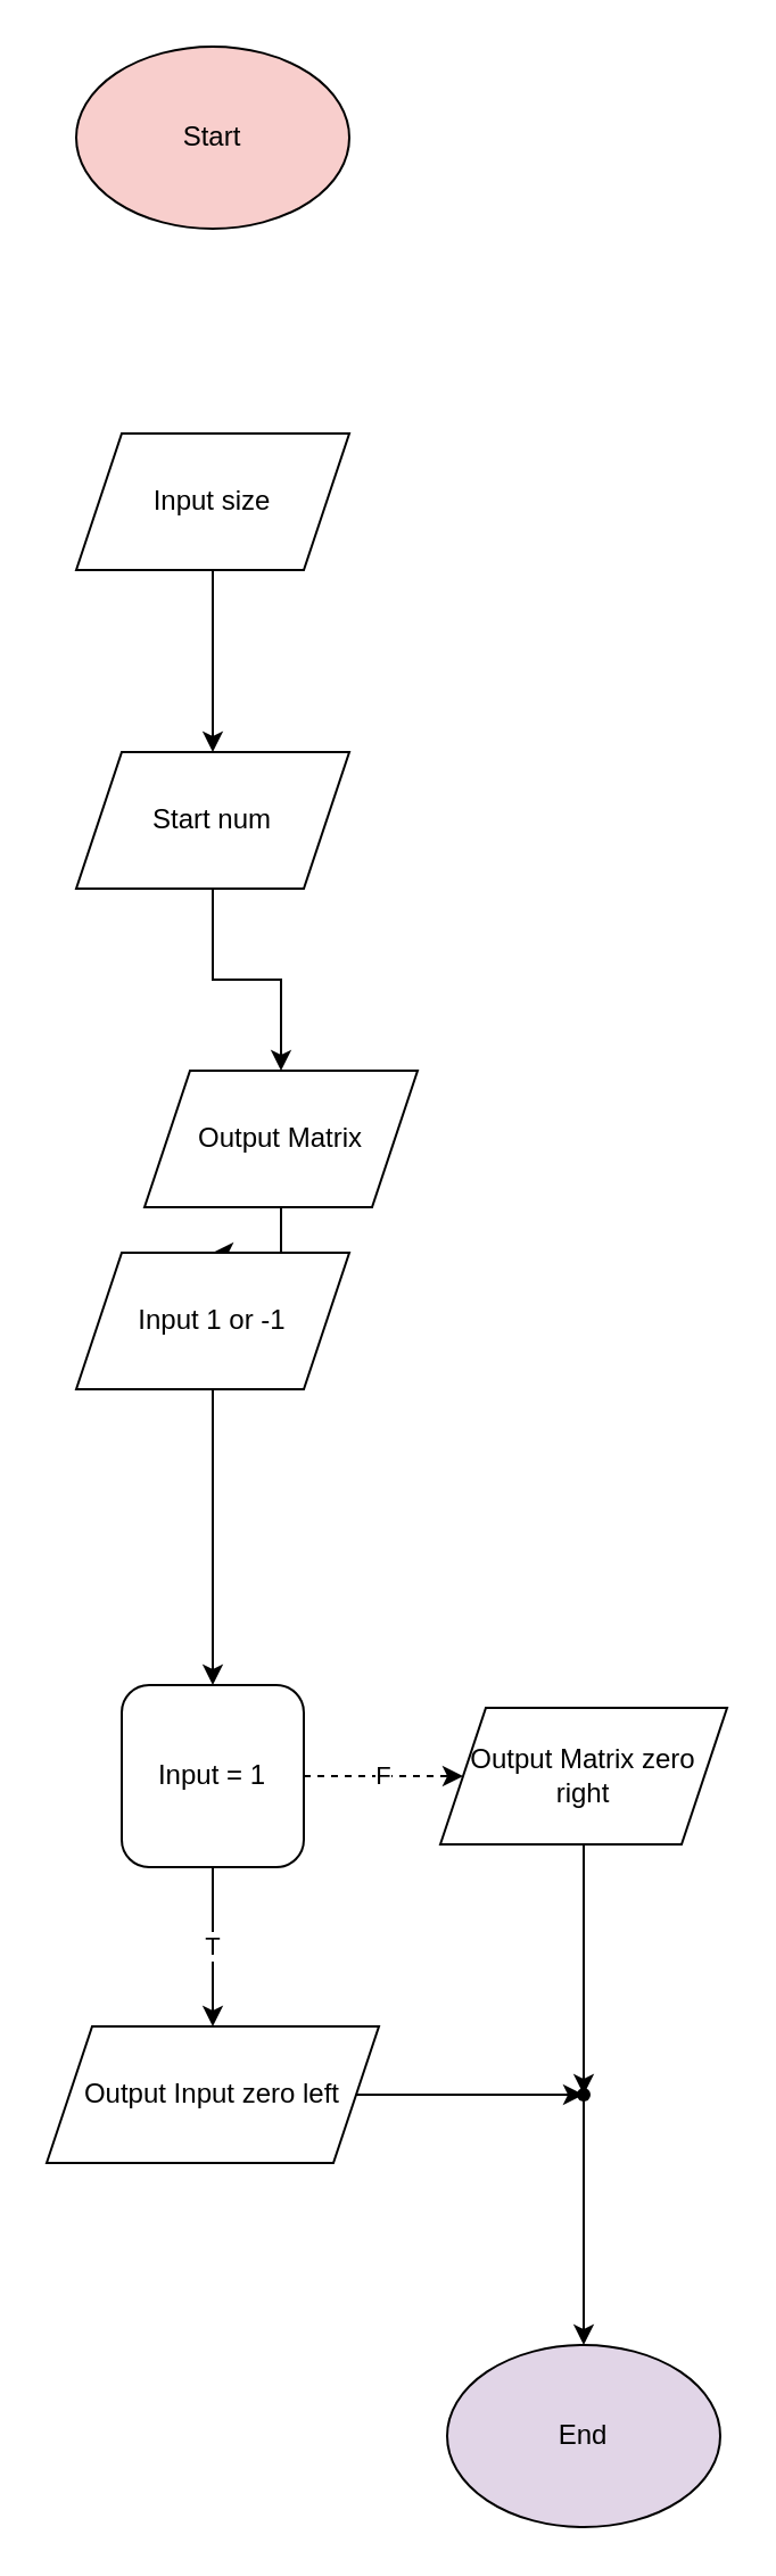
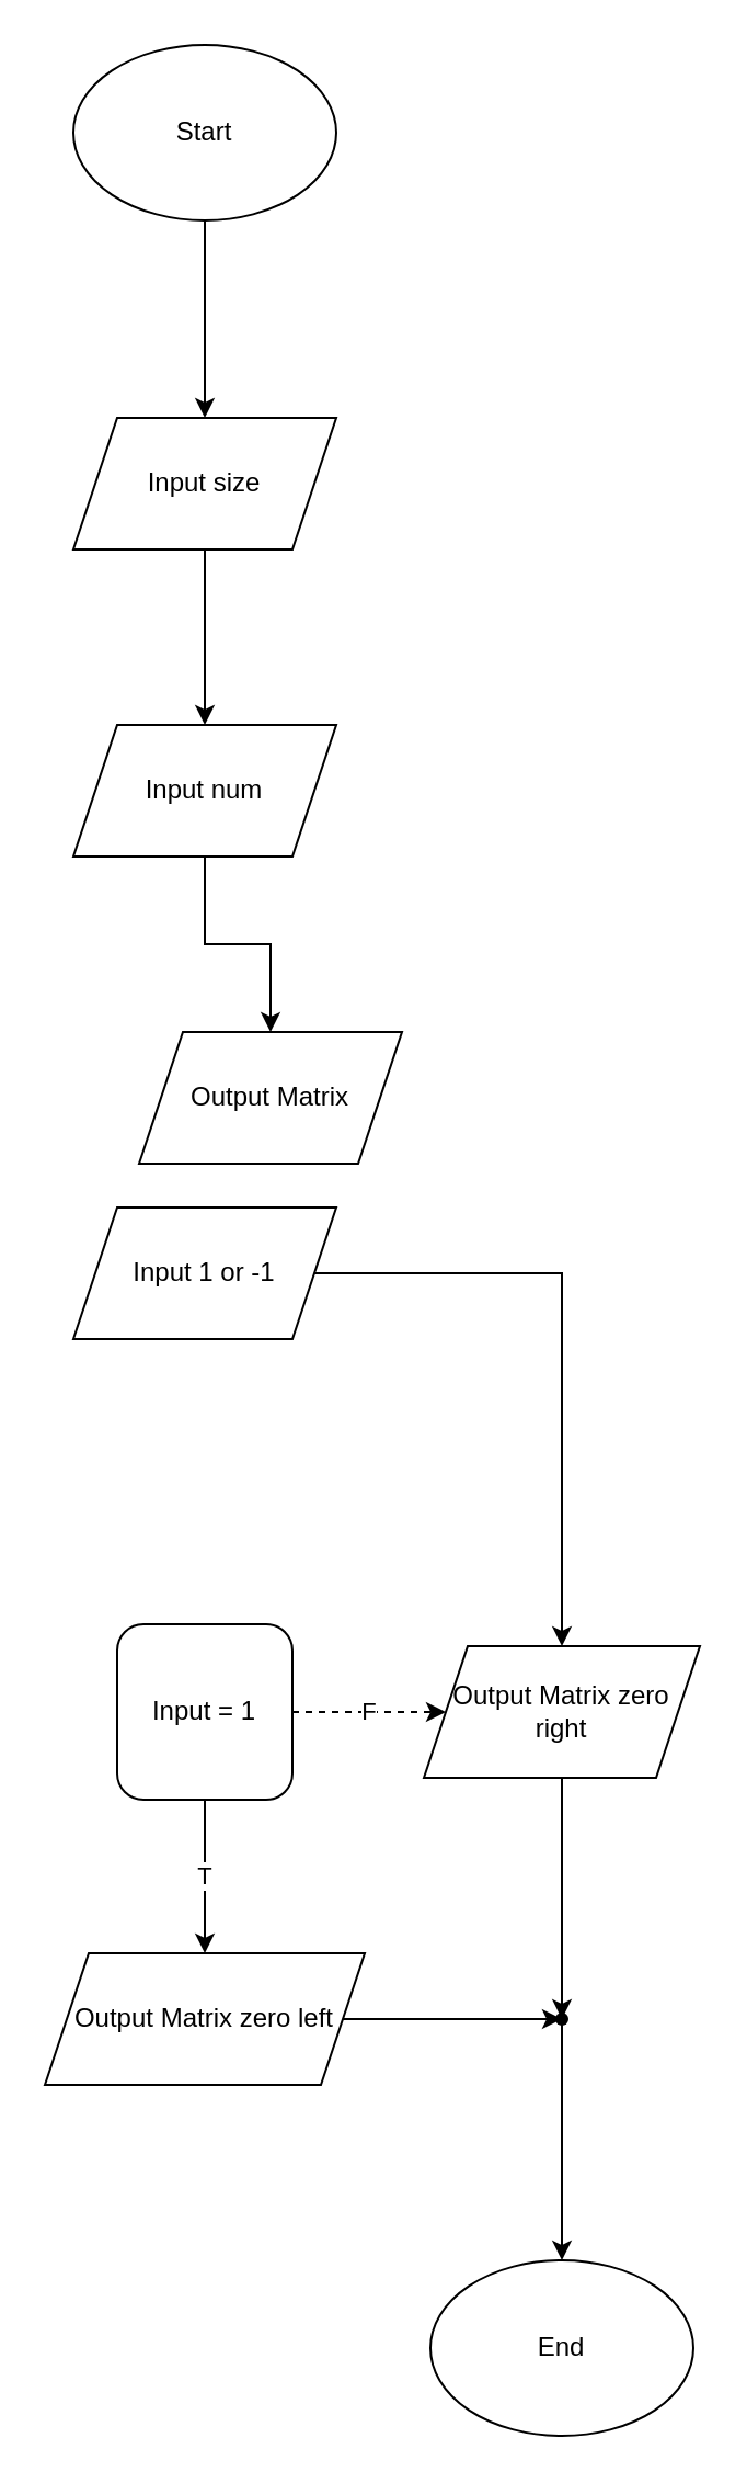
- <mxCell id="3" value="Start" style="ellipse;whiteSpace=wrap;html=1;fillColor=#f8cecc;" vertex="1" parent="1"><mxGeometry x="33" y="20" width="120" height="80" as="geometry" /></mxCell>
+ <mxCell id="3" value="Start" style="ellipse;whiteSpace=wrap;html=1;" vertex="1" parent="1"><mxGeometry x="33" y="20" width="120" height="80" as="geometry" /></mxCell>
+ <mxCell id="2" value="" style="edgeStyle=orthogonalEdgeStyle;rounded=0;orthogonalLoop=1;jettySize=auto;html=1;" edge="1" parent="1" source="3" target="5"><mxGeometry relative="1" as="geometry" /></mxCell>
- <mxCell id="7" value="Start num" style="shape=parallelogram;perimeter=parallelogramPerimeter;whiteSpace=wrap;html=1;fixedSize=1;" vertex="1" parent="1"><mxGeometry x="33" y="330" width="120" height="60" as="geometry" /></mxCell>
+ <mxCell id="7" value="Input num" style="shape=parallelogram;perimeter=parallelogramPerimeter;whiteSpace=wrap;html=1;fixedSize=1;" vertex="1" parent="1"><mxGeometry x="33" y="330" width="120" height="60" as="geometry" /></mxCell>
- <mxCell id="8" value="" style="edgeStyle=orthogonalEdgeStyle;rounded=0;orthogonalLoop=1;jettySize=auto;html=1;" edge="1" parent="1" source="9" target="11"><mxGeometry relative="1" as="geometry" /></mxCell>
- <mxCell id="10" value="" style="edgeStyle=orthogonalEdgeStyle;rounded=0;orthogonalLoop=1;jettySize=auto;html=1;" edge="1" parent="1" source="11" target="14"><mxGeometry relative="1" as="geometry" /></mxCell>
+ <mxCell id="10" value="" style="edgeStyle=orthogonalEdgeStyle;rounded=0;orthogonalLoop=1;jettySize=auto;html=1;" edge="1" parent="1" source="11" target="18"><mxGeometry relative="1" as="geometry" /></mxCell>
- <mxCell id="16" value="Output Input zero left" style="shape=parallelogram;perimeter=parallelogramPerimeter;whiteSpace=wrap;html=1;fixedSize=1;" vertex="1" parent="1"><mxGeometry x="20" y="890" width="146" height="60" as="geometry" /></mxCell>
+ <mxCell id="16" value="Output Matrix zero left" style="shape=parallelogram;perimeter=parallelogramPerimeter;whiteSpace=wrap;html=1;fixedSize=1;" vertex="1" parent="1"><mxGeometry x="20" y="890" width="146" height="60" as="geometry" /></mxCell>
- <mxCell id="21" value="End" style="ellipse;whiteSpace=wrap;html=1;fillColor=#e1d5e7;" vertex="1" parent="1"><mxGeometry x="196" y="1030" width="120" height="80" as="geometry" /></mxCell>
+ <mxCell id="21" value="End" style="ellipse;whiteSpace=wrap;html=1;" vertex="1" parent="1"><mxGeometry x="196" y="1030" width="120" height="80" as="geometry" /></mxCell>
